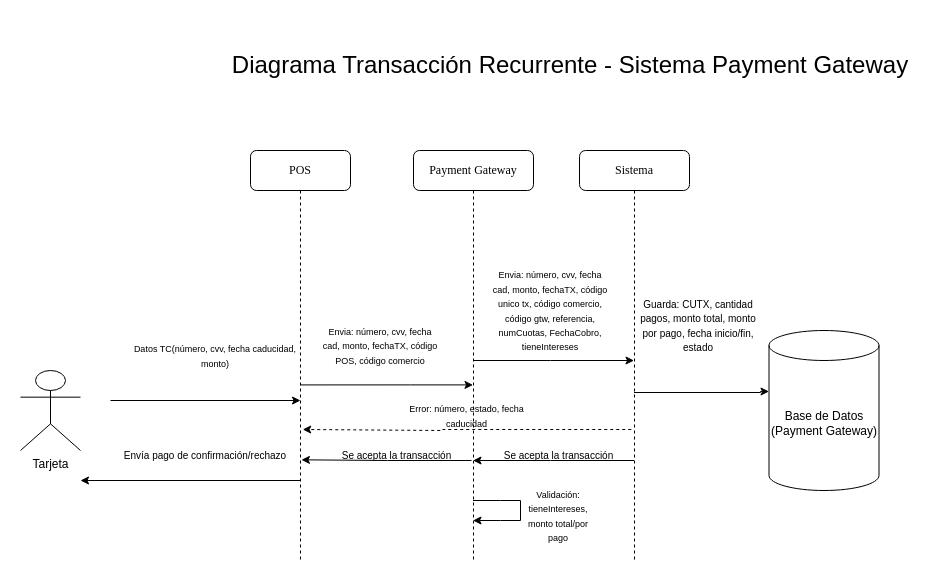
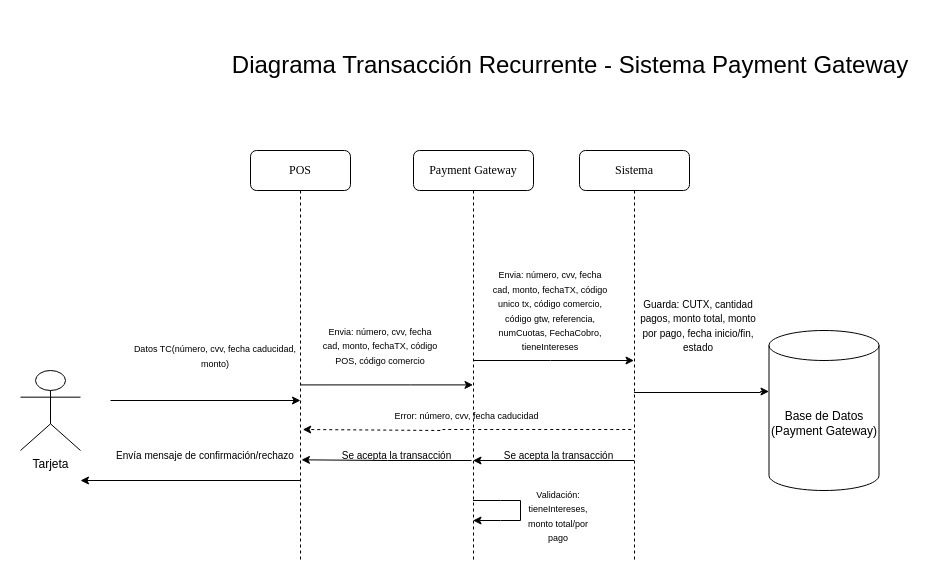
- <mxCell id="3" value="&lt;font style=&quot;font-size: 9px;&quot;&gt;Error: número, estado, fecha caducida&lt;/font&gt;&lt;span style=&quot;font-size: 9px; background-color: transparent; color: light-dark(rgb(0, 0, 0), rgb(255, 255, 255));&quot;&gt;d&lt;/span&gt;" style="text;html=1;align=center;verticalAlign=middle;whiteSpace=wrap;rounded=0;" parent="2" vertex="1"><mxGeometry x="-23" y="250" width="153" height="30" as="geometry" /></mxCell>
+ <mxCell id="3" value="&lt;font style=&quot;font-size: 9px;&quot;&gt;Error: número, cvv, fecha caducida&lt;/font&gt;&lt;span style=&quot;font-size: 9px; background-color: transparent; color: light-dark(rgb(0, 0, 0), rgb(255, 255, 255));&quot;&gt;d&lt;/span&gt;" style="text;html=1;align=center;verticalAlign=middle;whiteSpace=wrap;rounded=0;" parent="2" vertex="1"><mxGeometry x="-23" y="250" width="153" height="30" as="geometry" /></mxCell>
- <mxCell id="21" value="&lt;font size=&quot;1&quot;&gt;Envía pago de confirmación/rechazo&lt;/font&gt;" style="text;strokeColor=none;align=center;fillColor=none;html=1;verticalAlign=middle;whiteSpace=wrap;rounded=0;" vertex="1" parent="1"><mxGeometry x="110" y="440" width="190" height="30" as="geometry" /></mxCell>
+ <mxCell id="21" value="&lt;font size=&quot;1&quot;&gt;Envía mensaje de confirmación/rechazo&lt;/font&gt;" style="text;strokeColor=none;align=center;fillColor=none;html=1;verticalAlign=middle;whiteSpace=wrap;rounded=0;" vertex="1" parent="1"><mxGeometry x="110" y="440" width="190" height="30" as="geometry" /></mxCell>
